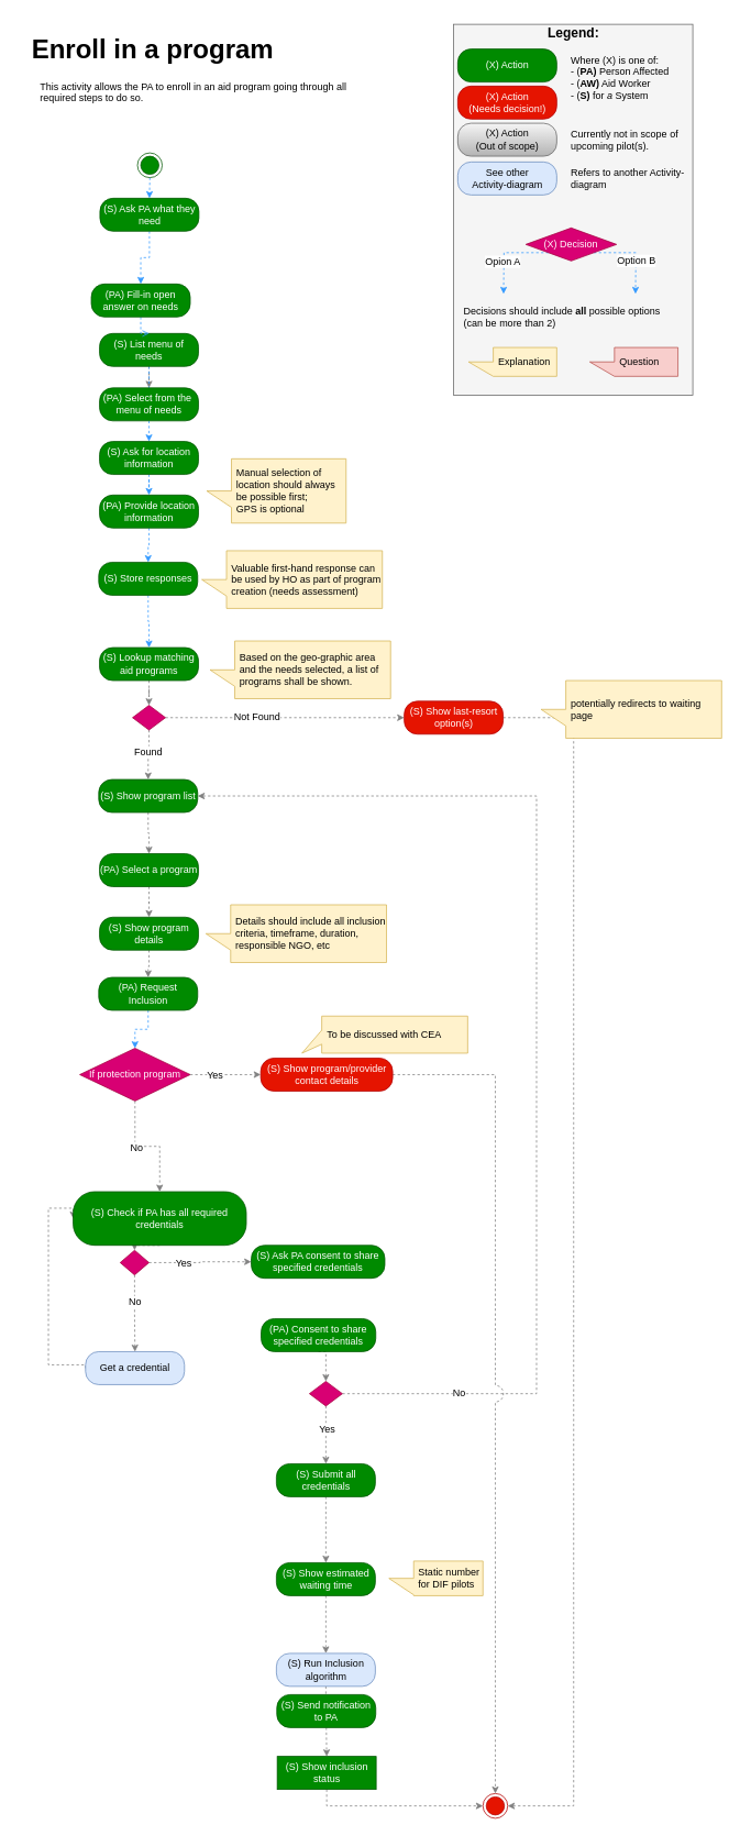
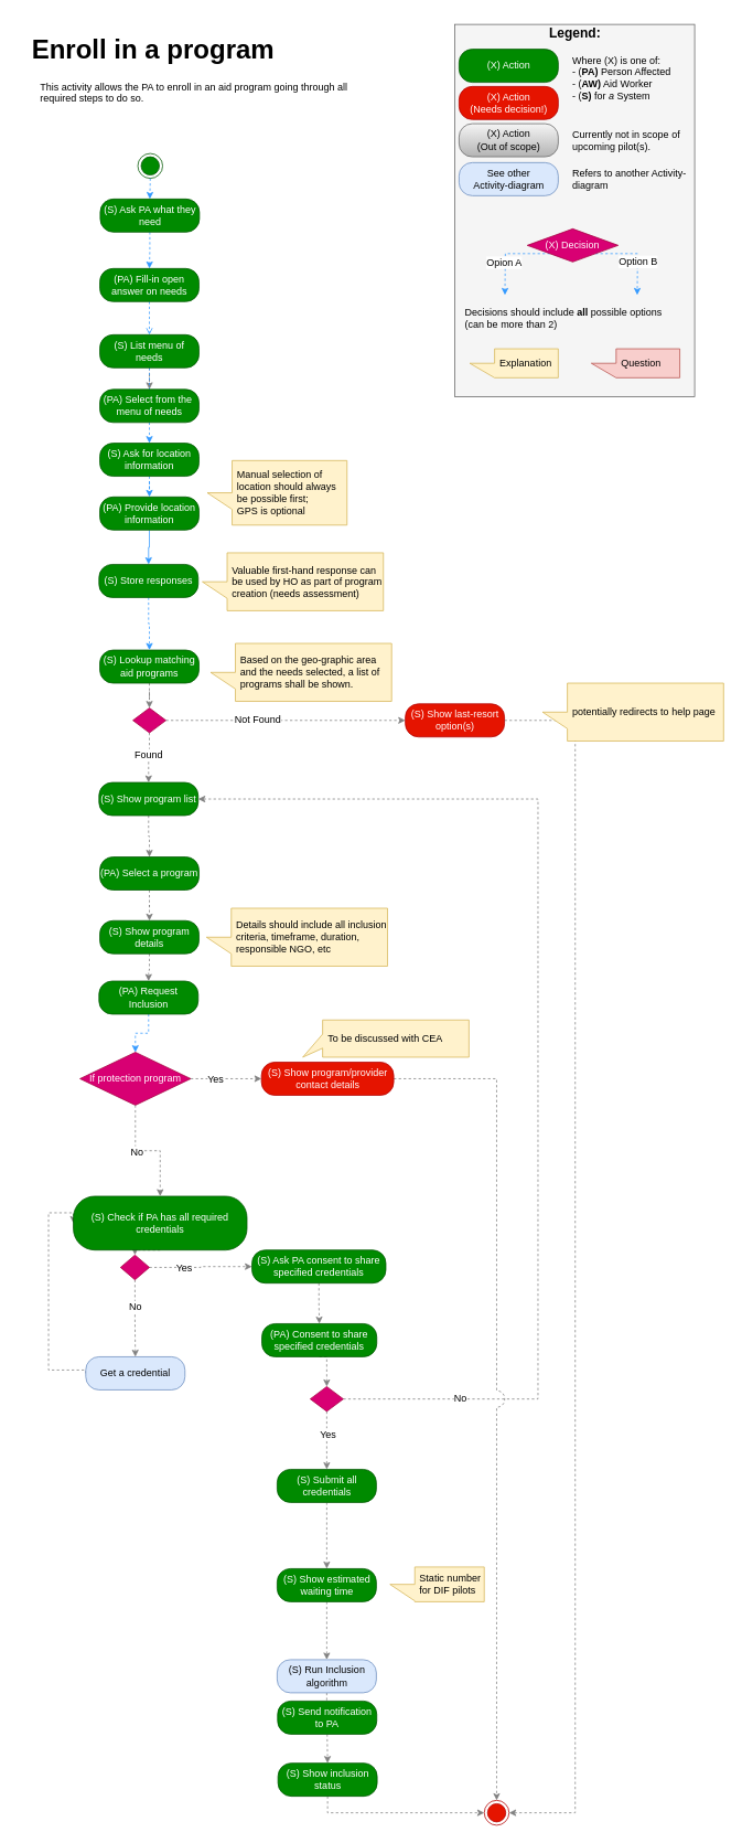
- <mxCell id="91" value="(PA) Fill-in open answer on needs" style="rounded=1;whiteSpace=wrap;html=1;arcSize=40;fillColor=#008a00;strokeColor=#005700;fontColor=#ffffff;" parent="1" vertex="1"><mxGeometry x="110" y="344" width="120" height="40" as="geometry" /></mxCell>
+ <mxCell id="91" value="(PA) Fill-in open answer on needs" style="rounded=1;whiteSpace=wrap;html=1;arcSize=40;fillColor=#008a00;strokeColor=#005700;fontColor=#ffffff;" parent="1" vertex="1"><mxGeometry x="120" y="324" width="120" height="40" as="geometry" /></mxCell>
- <mxCell id="7" value="" style="edgeStyle=orthogonalEdgeStyle;rounded=0;orthogonalLoop=1;jettySize=auto;html=1;dashed=1;strokeColor=#3399FF;fontColor=#ffffff;" parent="1" source="8" target="88" edge="1"><mxGeometry relative="1" as="geometry" /></mxCell>
+ <mxCell id="7" value="" style="edgeStyle=orthogonalEdgeStyle;rounded=0;orthogonalLoop=1;jettySize=auto;html=1;dashed=0;strokeColor=#3399FF;fontColor=#ffffff;" parent="1" source="8" target="88" edge="1"><mxGeometry relative="1" as="geometry" /></mxCell>
- <mxCell id="96" value="potentially redirects to waiting page" style="shape=callout;whiteSpace=wrap;html=1;perimeter=calloutPerimeter;fillColor=#fff2cc;fontSize=12;align=left;strokeColor=#d6b656;spacingLeft=4;direction=south;" parent="1" vertex="1"><mxGeometry x="655.5" y="825" width="219" height="70" as="geometry" /></mxCell>
+ <mxCell id="96" value="potentially redirects to help page" style="shape=callout;whiteSpace=wrap;html=1;perimeter=calloutPerimeter;fillColor=#fff2cc;fontSize=12;align=left;strokeColor=#d6b656;spacingLeft=4;direction=south;" parent="1" vertex="1"><mxGeometry x="655.5" y="825" width="219" height="70" as="geometry" /></mxCell>
+ <mxCell id="60" style="edgeStyle=orthogonalEdgeStyle;rounded=0;orthogonalLoop=1;jettySize=auto;html=1;entryX=0.5;entryY=0;entryDx=0;entryDy=0;dashed=1;strokeColor=#808080;fontSize=20;fontColor=#ffffff;" parent="1" source="61" target="59" edge="1"><mxGeometry relative="1" as="geometry" /></mxCell>
- <mxCell id="93" value="(S) Show inclusion status" style="whiteSpace=wrap;html=1;arcSize=40;fillColor=#008a00;strokeColor=#005700;fontColor=#ffffff;rounded=0;" parent="1" vertex="1"><mxGeometry x="335.5" y="2130" width="120" height="40" as="geometry" /></mxCell>
+ <mxCell id="93" value="(S) Show inclusion status" style="rounded=1;whiteSpace=wrap;html=1;arcSize=40;fillColor=#008a00;strokeColor=#005700;fontColor=#ffffff;" parent="1" vertex="1"><mxGeometry x="335.5" y="2130" width="120" height="40" as="geometry" /></mxCell>
